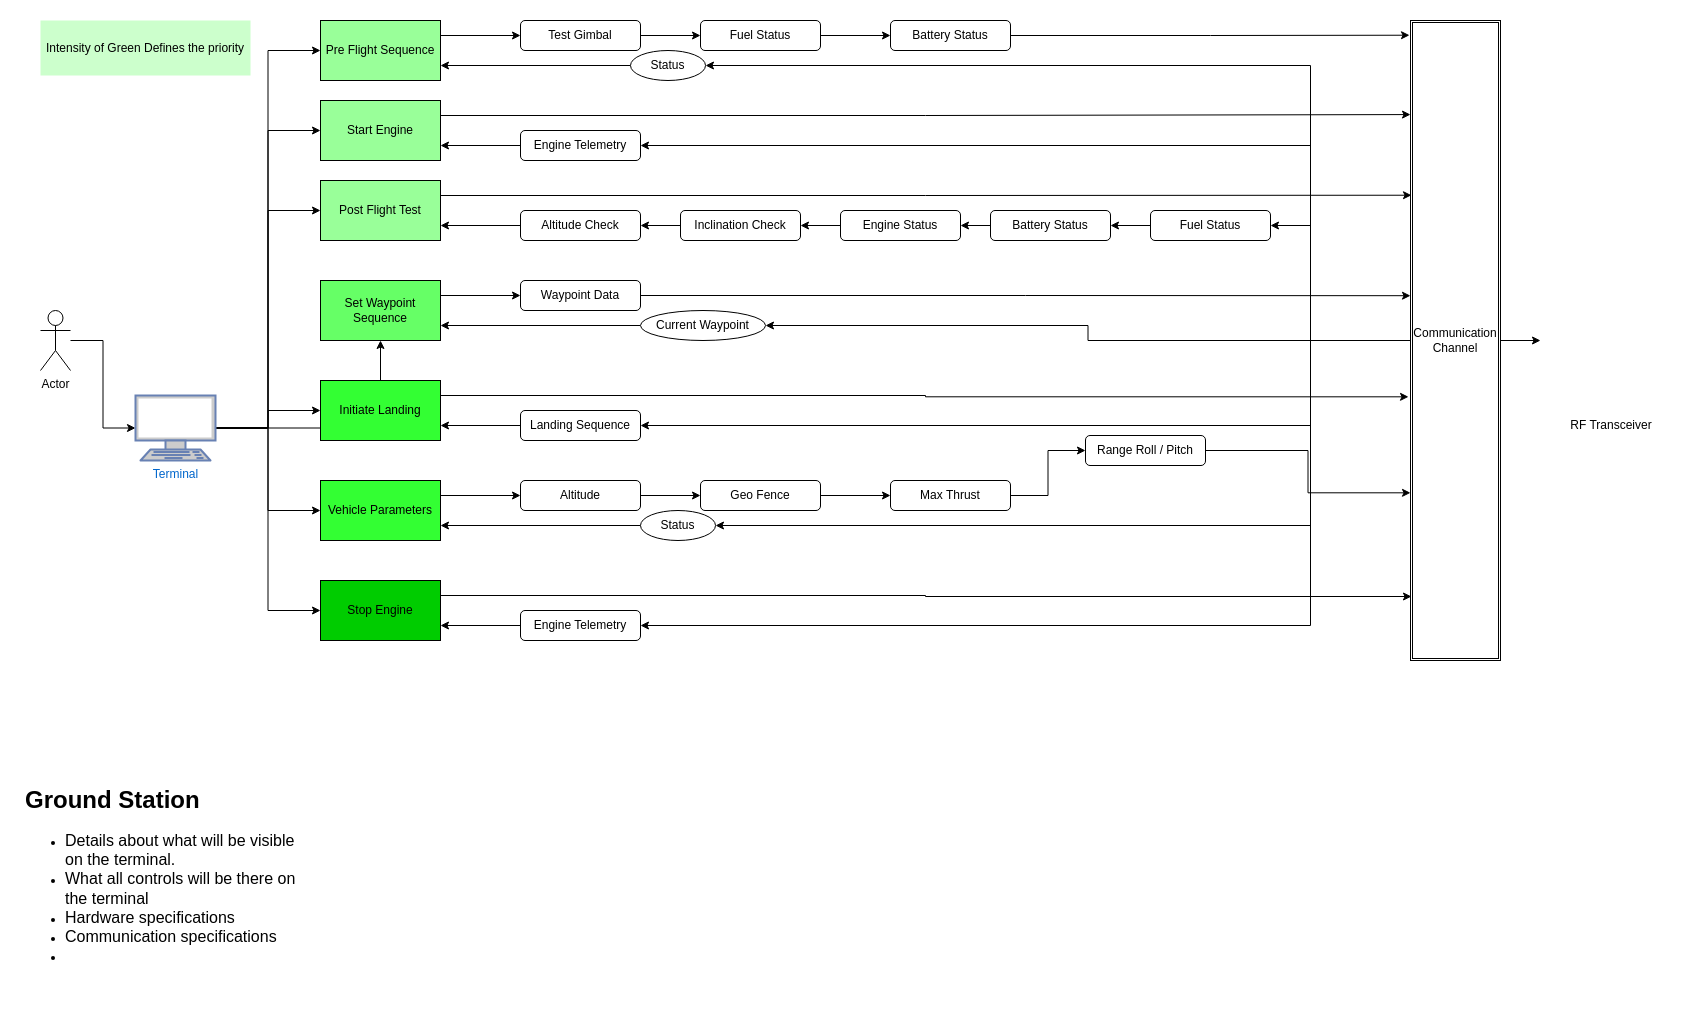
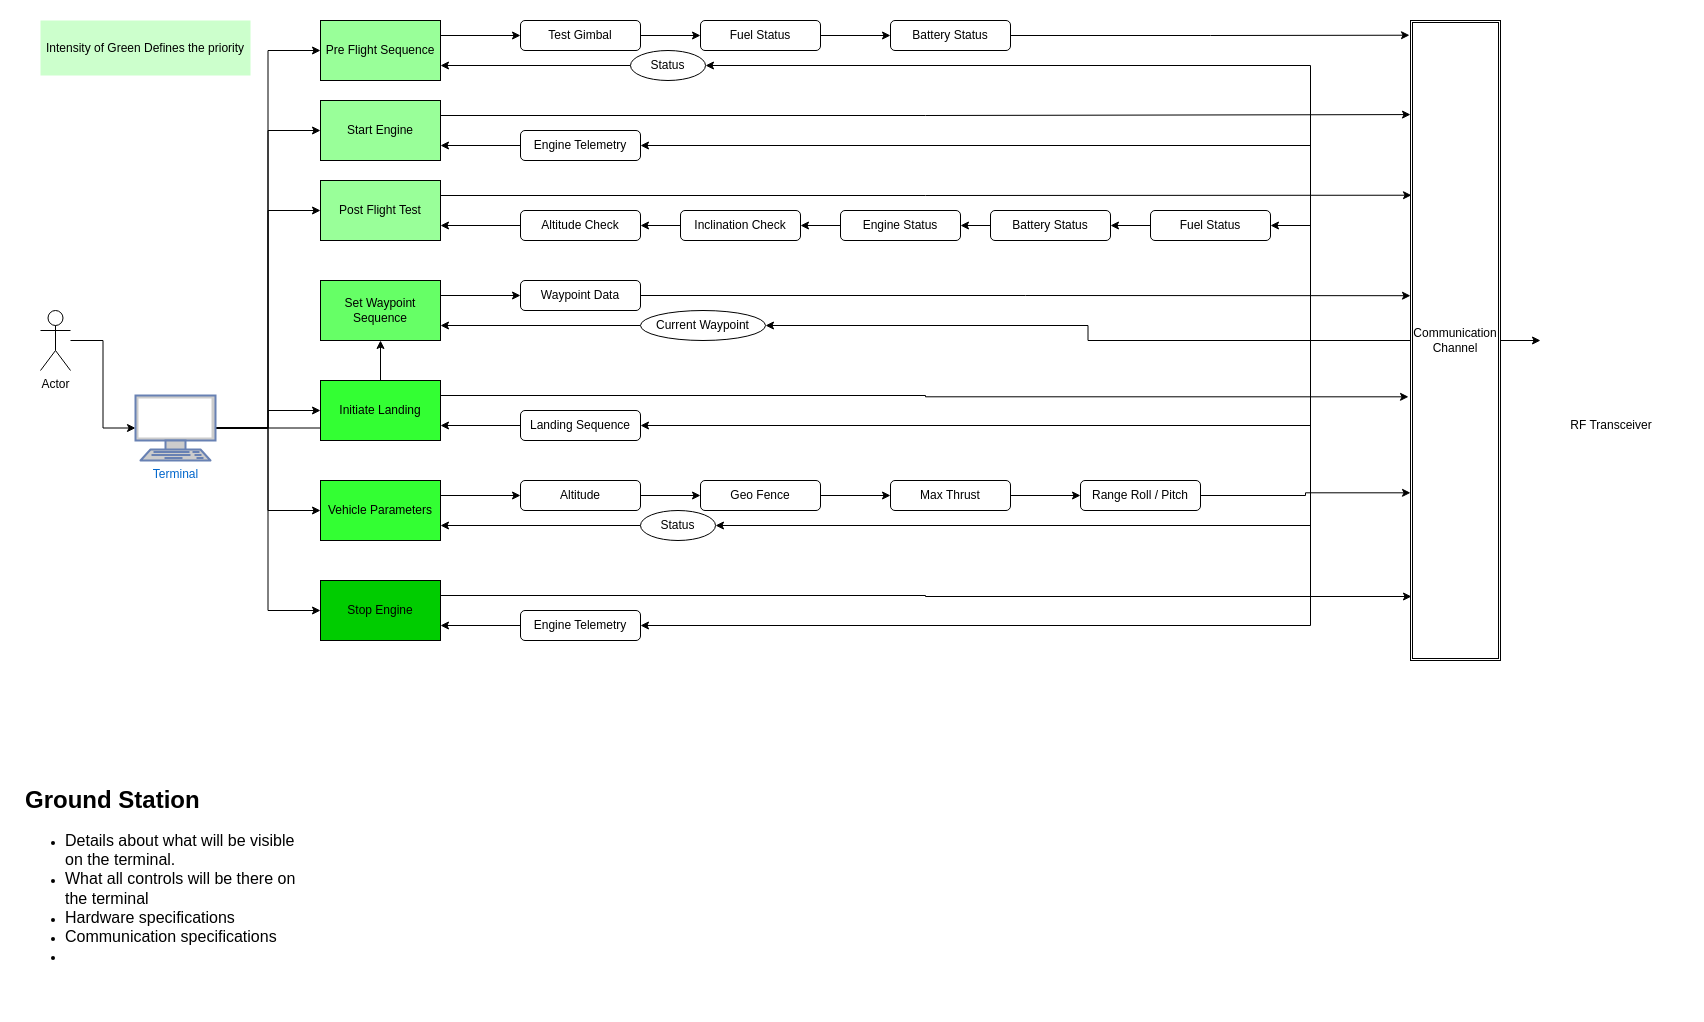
- <mxCell id="47" value="Range Roll / Pitch" style="rounded=1;whiteSpace=wrap;html=1;" vertex="1" parent="1"><mxGeometry x="1085" y="435" width="120" height="30" as="geometry" /></mxCell>
+ <mxCell id="47" value="Range Roll / Pitch" style="rounded=1;whiteSpace=wrap;html=1;" vertex="1" parent="1"><mxGeometry x="1080" y="480" width="120" height="30" as="geometry" /></mxCell>
